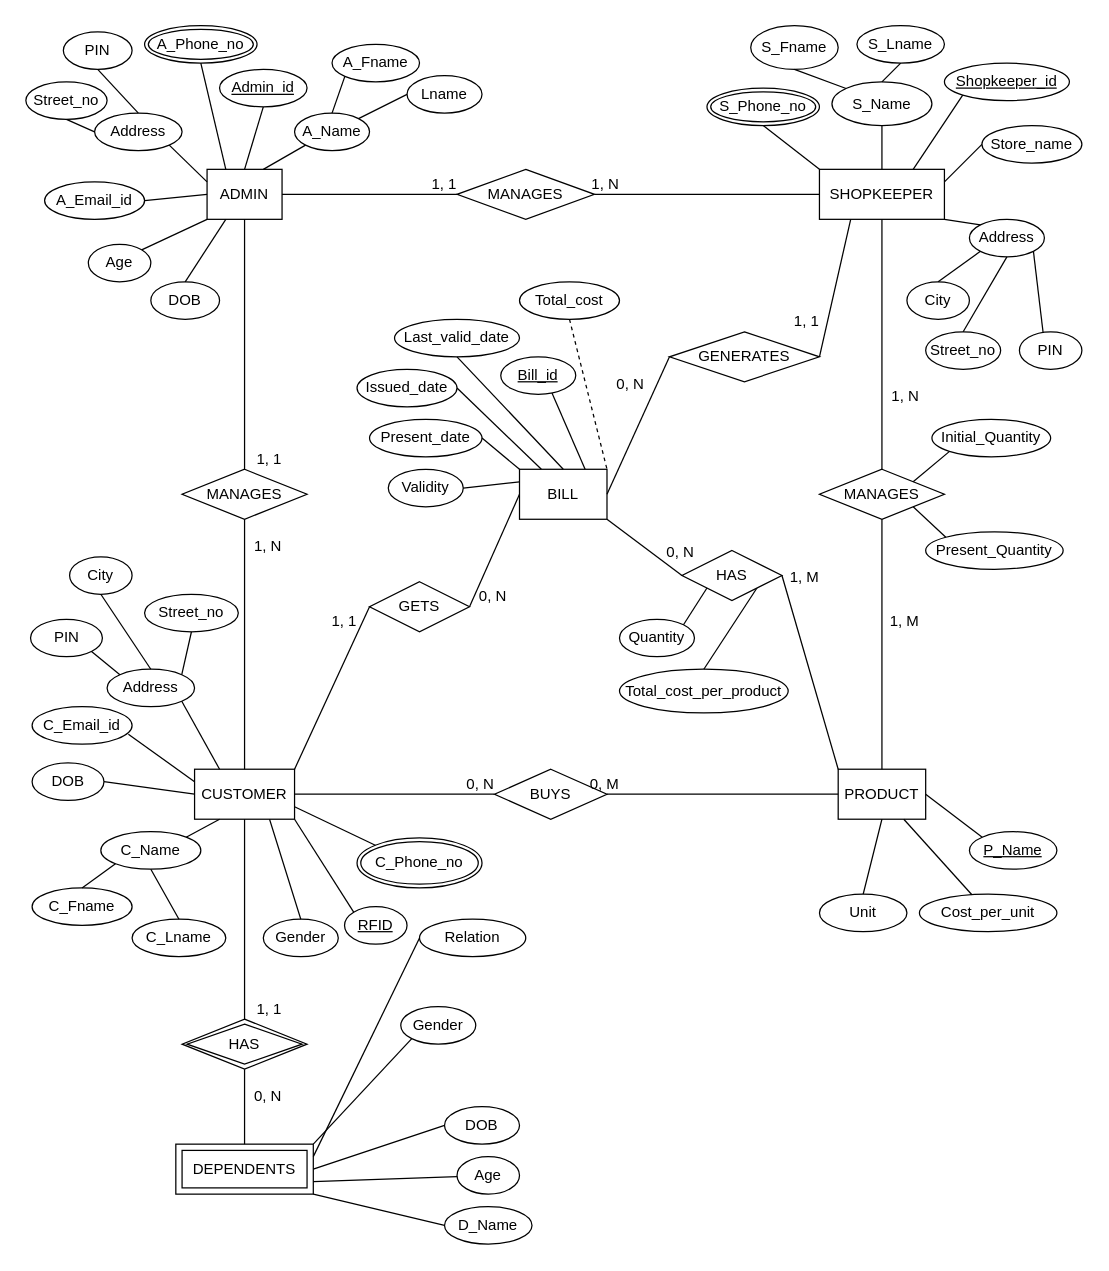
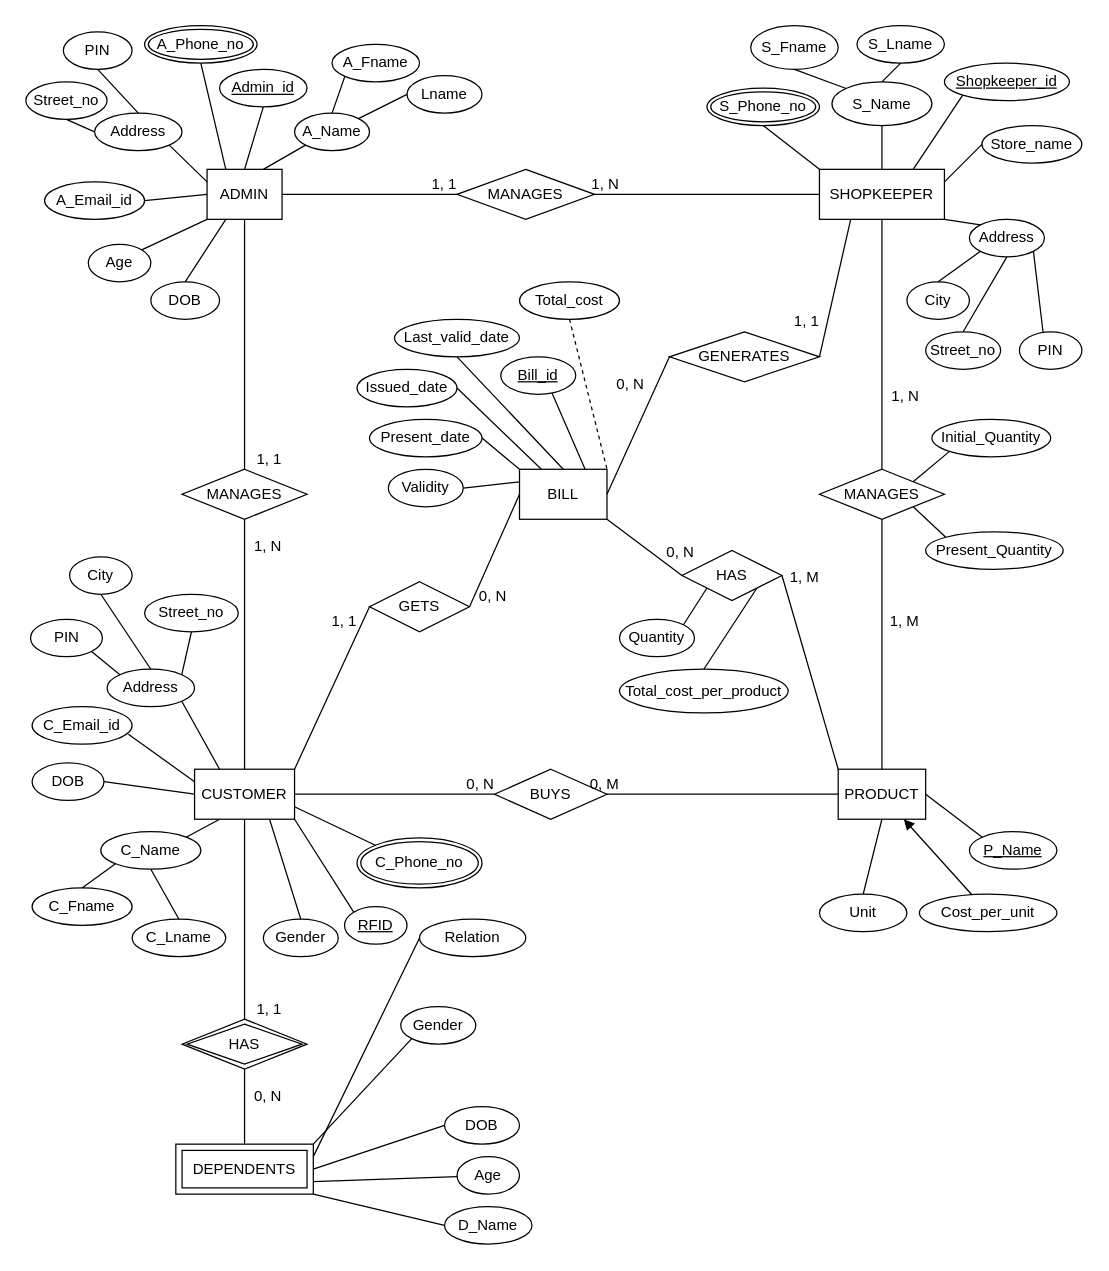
- <mxCell id="98" value="" style="endArrow=none;html=1;rounded=0;entryX=0.75;entryY=1;entryDx=0;entryDy=0;" parent="1" source="73" target="5" edge="1"><mxGeometry relative="1" as="geometry"><mxPoint x="325" y="765" as="sourcePoint" /><mxPoint x="294.749" y="710.607" as="targetPoint" /></mxGeometry></mxCell>
+ <mxCell id="98" value="" style="endArrow=block;html=1;rounded=0;entryX=0.75;entryY=1;entryDx=0;entryDy=0;" parent="1" source="73" target="5" edge="1"><mxGeometry relative="1" as="geometry"><mxPoint x="325" y="765" as="sourcePoint" /><mxPoint x="294.749" y="710.607" as="targetPoint" /></mxGeometry></mxCell>
